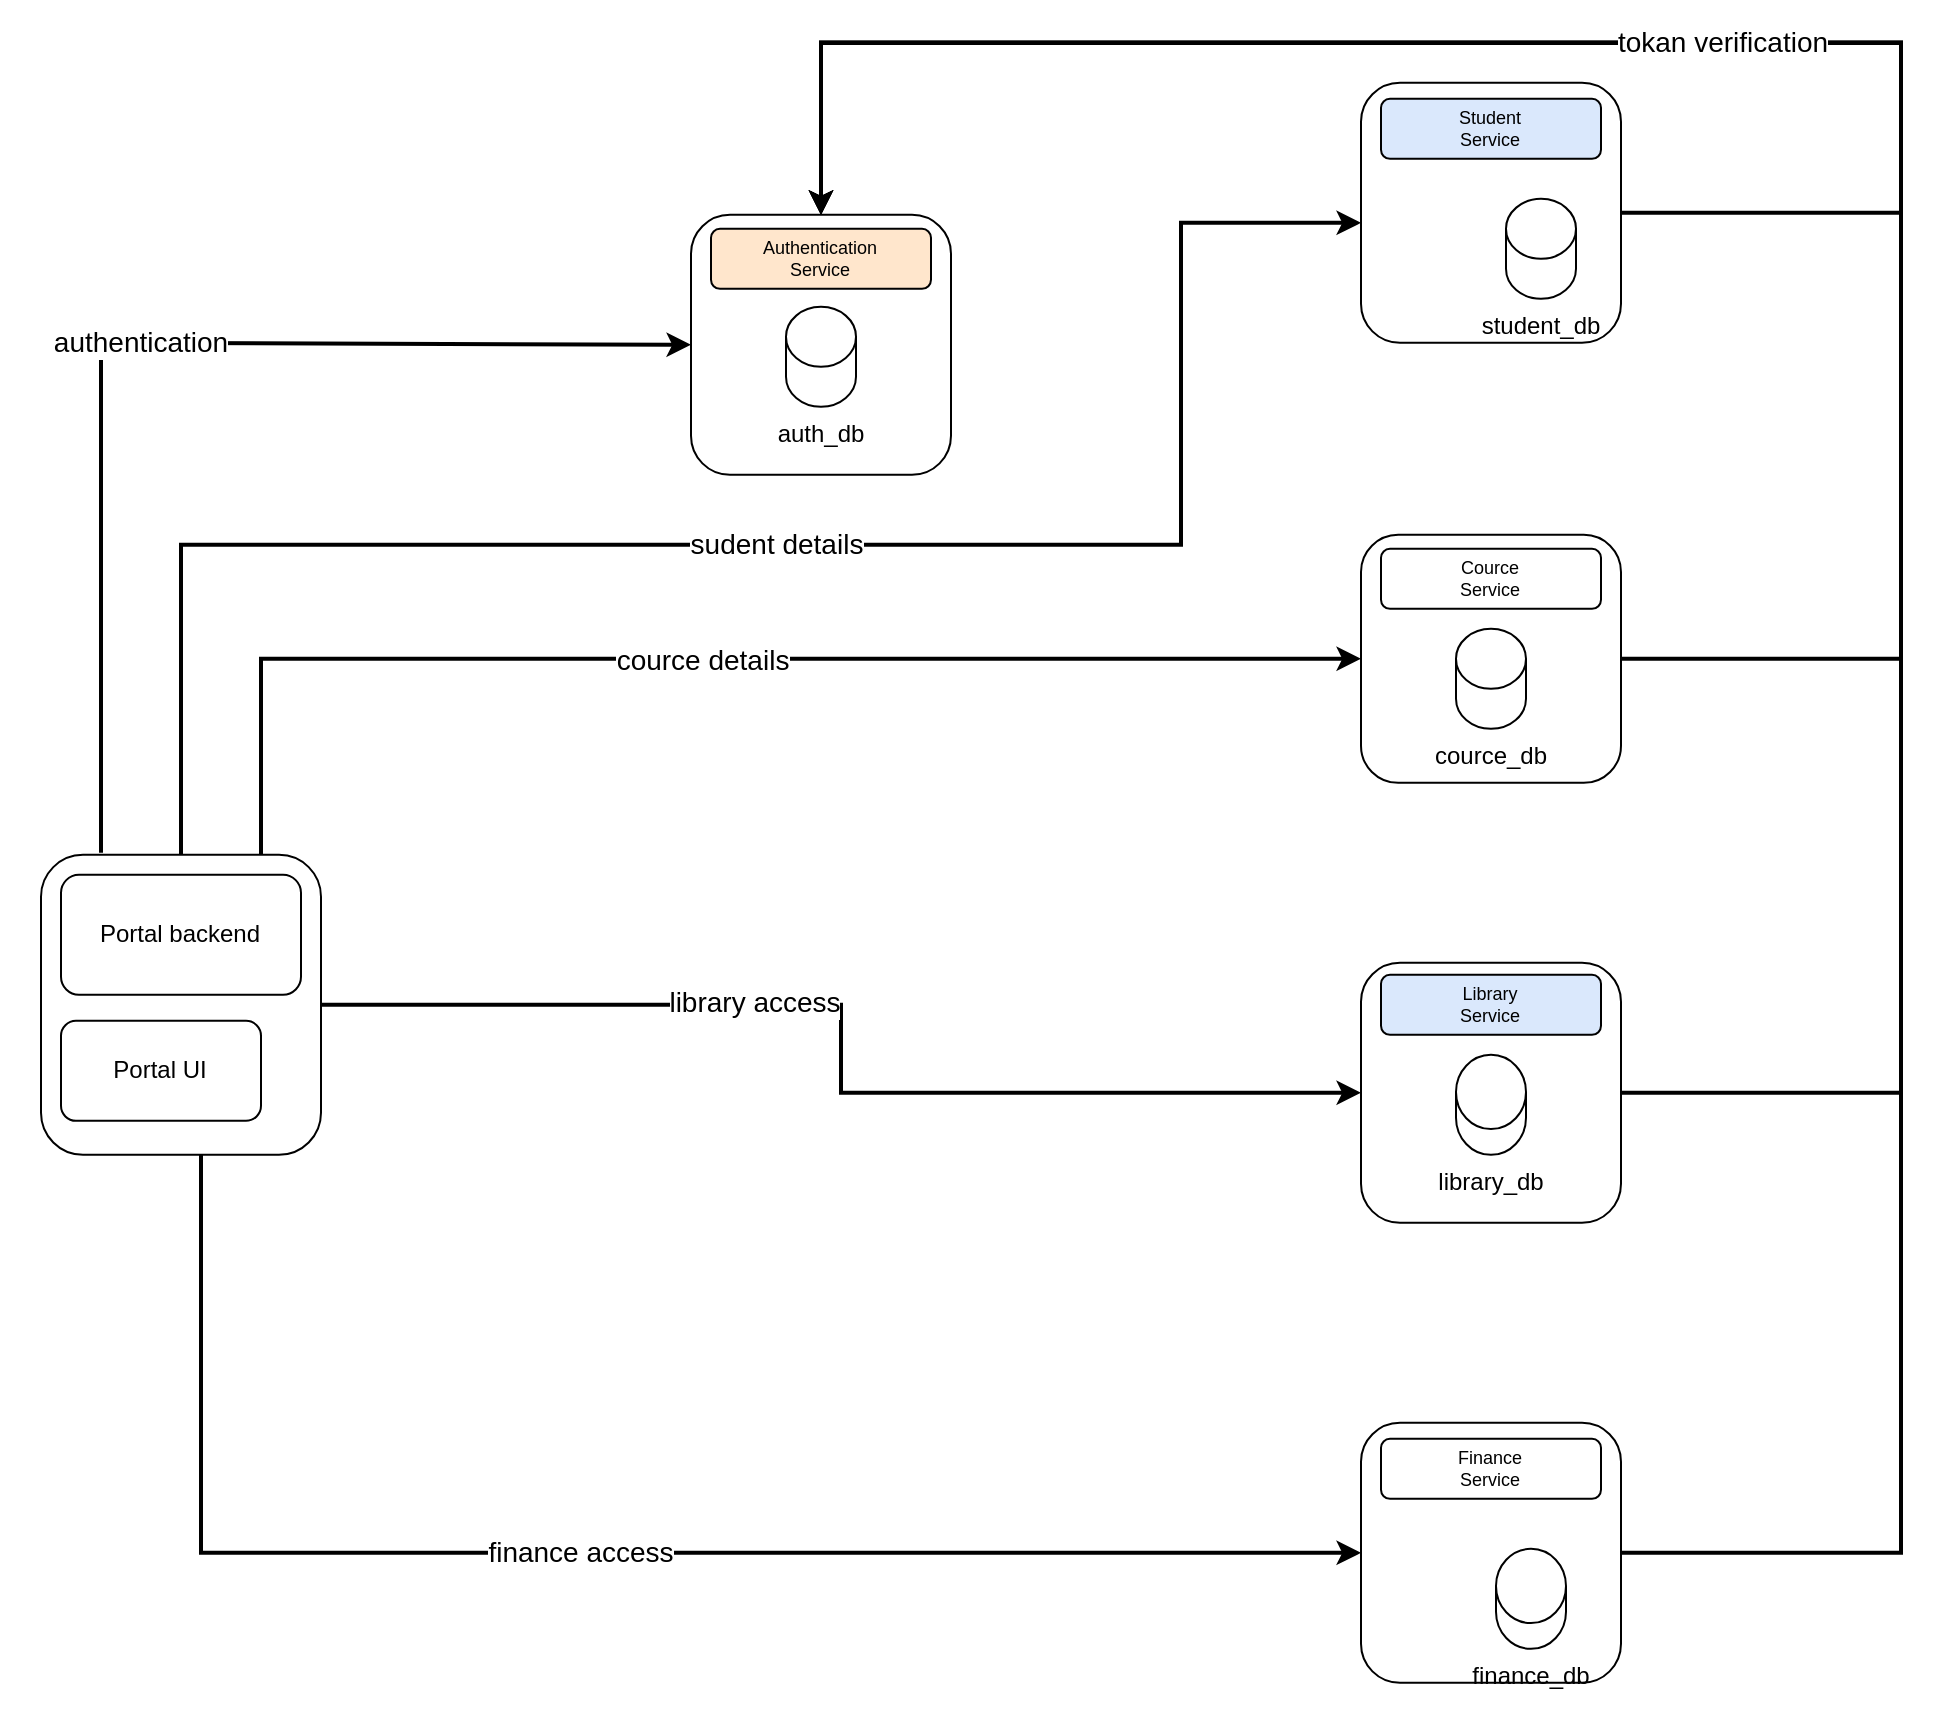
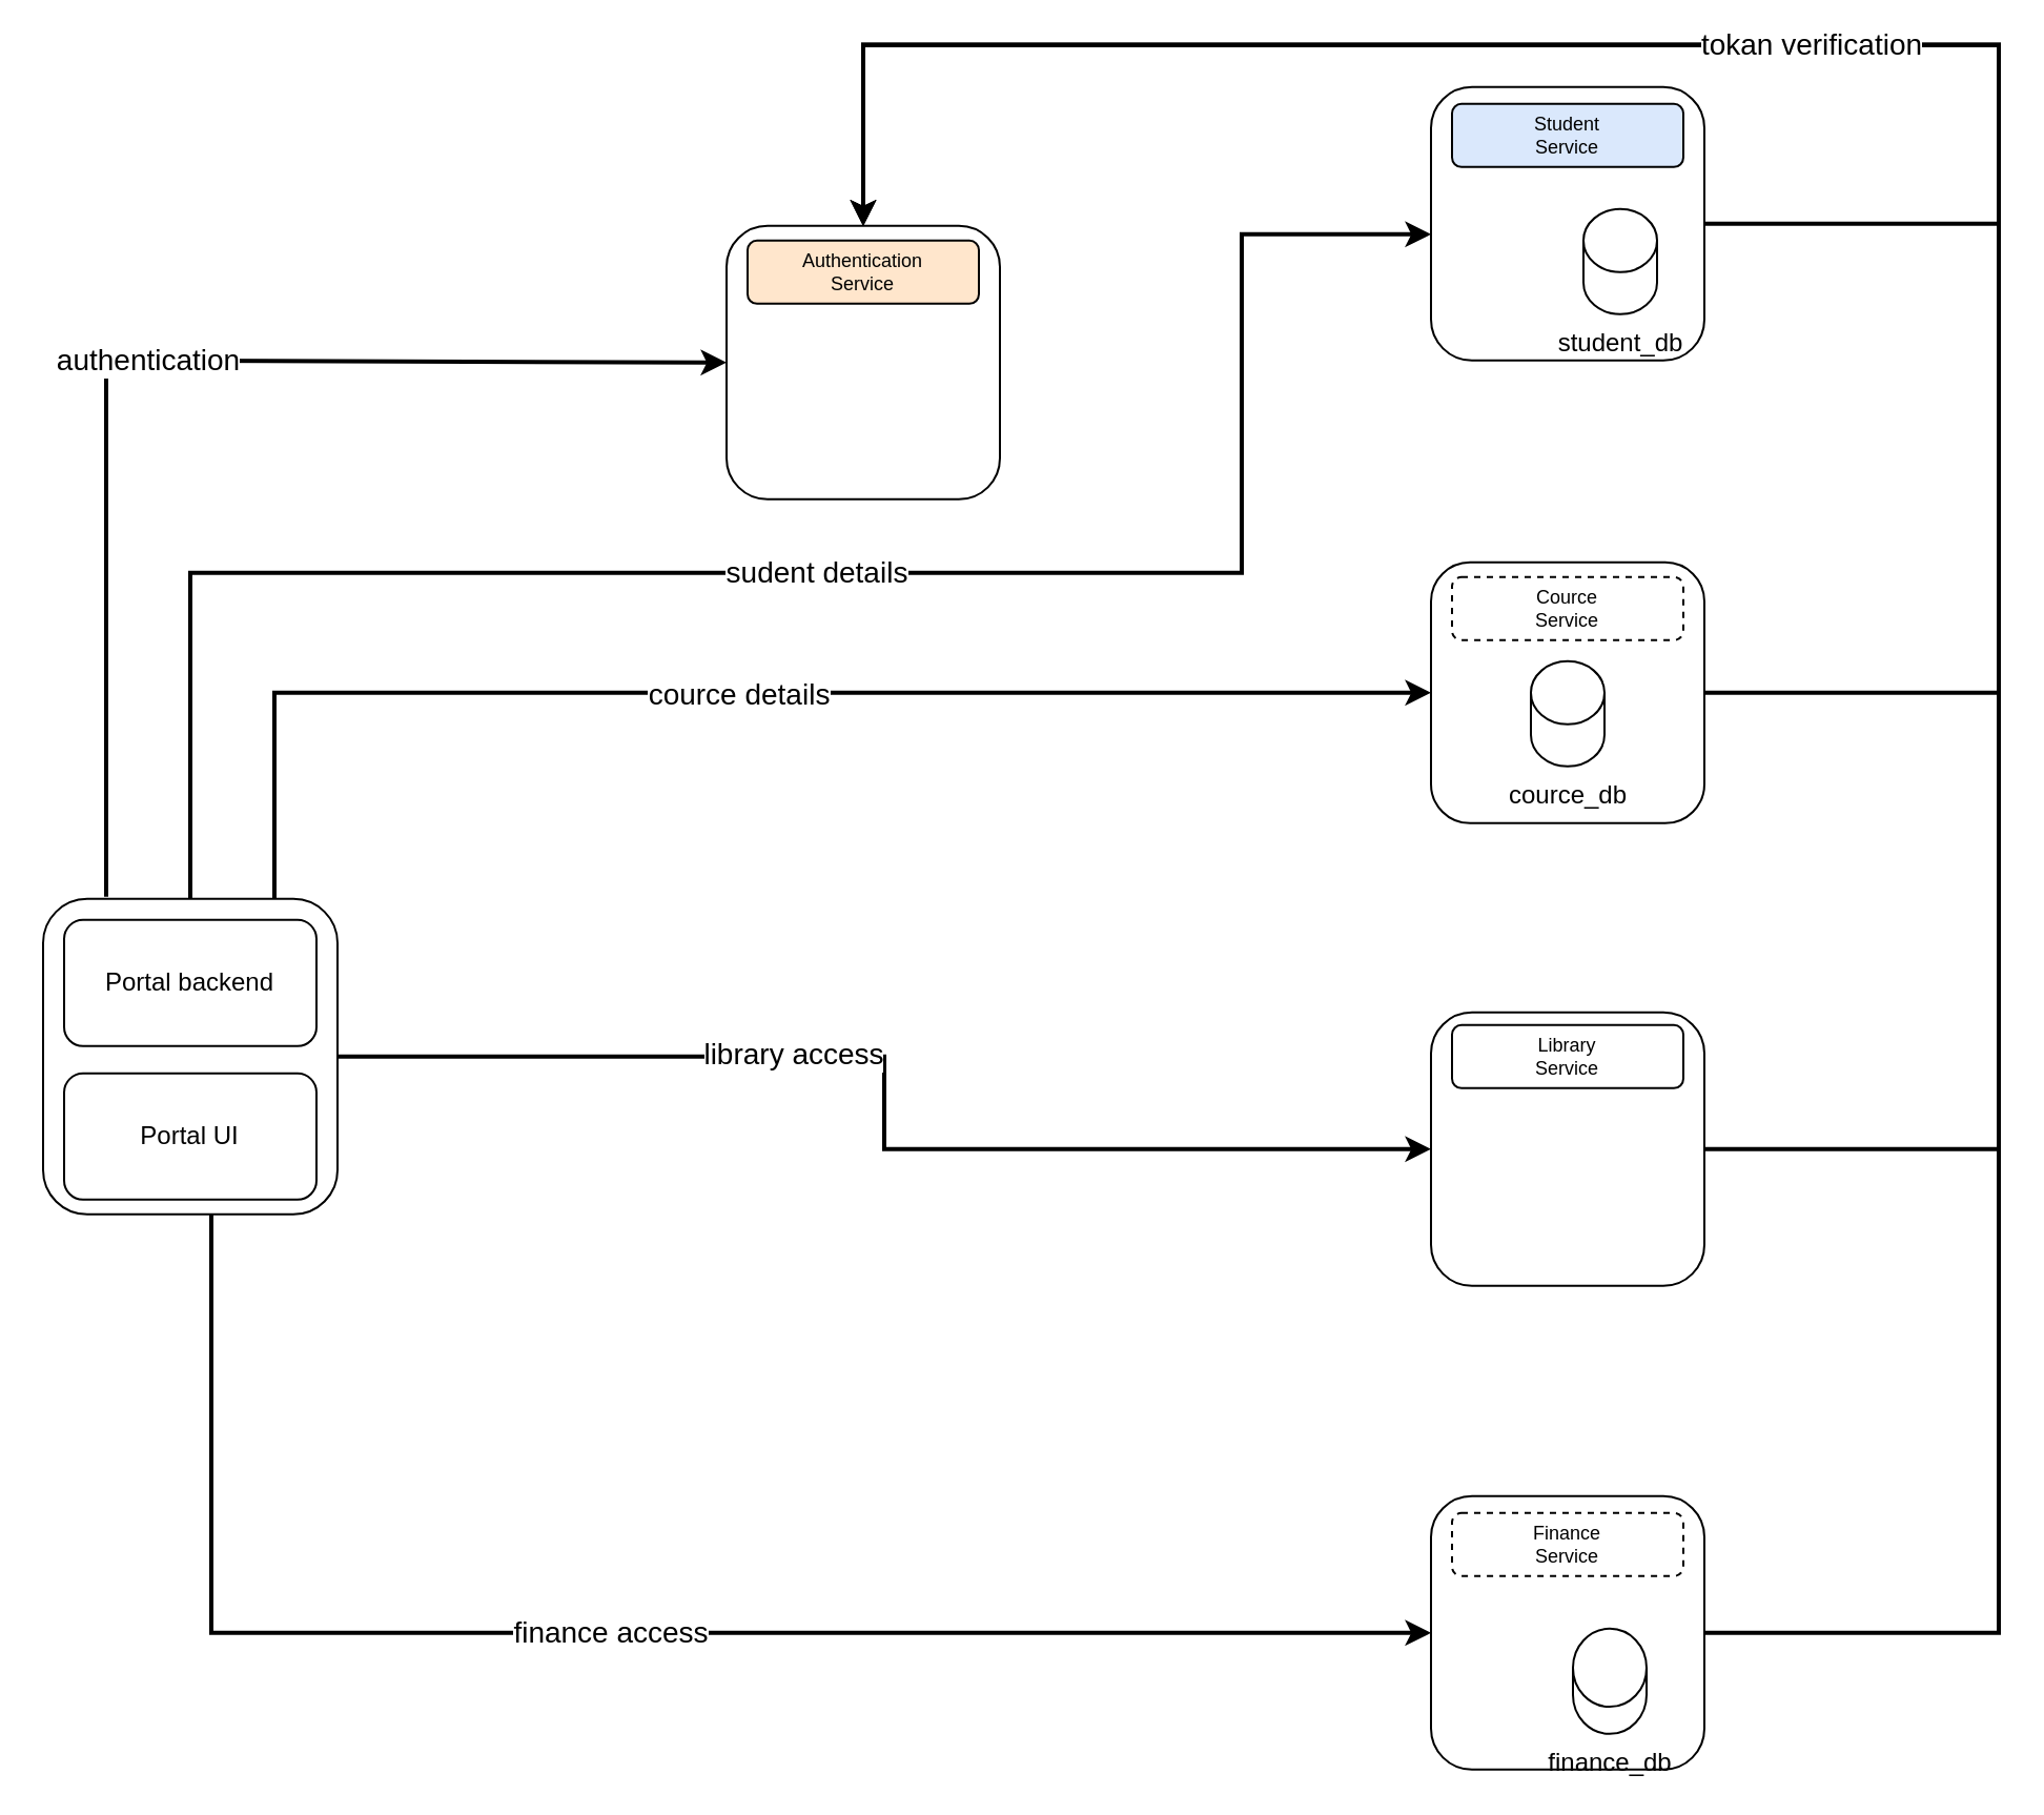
- <mxCell id="6" value="auth_db" style="shape=cylinder3;whiteSpace=wrap;html=1;boundedLbl=1;backgroundOutline=1;size=15;verticalAlign=top;labelPosition=center;verticalLabelPosition=bottom;align=center;" vertex="1" parent="1"><mxGeometry x="392.5" y="152.92" width="35" height="50" as="geometry" /></mxCell>
- <mxCell id="13" value="Cource&lt;br style=&quot;font-size: 9px;&quot;&gt;Service" style="rounded=1;whiteSpace=wrap;html=1;fontSize=9;" vertex="1" parent="1"><mxGeometry x="690" y="273.92" width="110" height="30" as="geometry" /></mxCell>
+ <mxCell id="13" value="Cource&lt;br style=&quot;font-size: 9px;&quot;&gt;Service" style="rounded=1;whiteSpace=wrap;html=1;fontSize=9;dashed=1;" vertex="1" parent="1"><mxGeometry x="690" y="273.92" width="110" height="30" as="geometry" /></mxCell>
- <mxCell id="16" value="Library&lt;br style=&quot;font-size: 9px;&quot;&gt;Service" style="rounded=1;whiteSpace=wrap;html=1;fontSize=9;fillColor=#dae8fc;" vertex="1" parent="1"><mxGeometry x="690" y="486.92" width="110" height="30" as="geometry" /></mxCell>
+ <mxCell id="16" value="Library&lt;br style=&quot;font-size: 9px;&quot;&gt;Service" style="rounded=1;whiteSpace=wrap;html=1;fontSize=9;" vertex="1" parent="1"><mxGeometry x="690" y="486.92" width="110" height="30" as="geometry" /></mxCell>
- <mxCell id="28" value="Portal UI" style="rounded=1;whiteSpace=wrap;html=1;" vertex="1" parent="1"><mxGeometry x="30" y="509.92" width="100" height="50" as="geometry" /></mxCell>
+ <mxCell id="28" value="Portal UI" style="rounded=1;whiteSpace=wrap;html=1;" vertex="1" parent="1"><mxGeometry x="30" y="509.92" width="120" height="60" as="geometry" /></mxCell>
- <mxCell id="17" value="library_db" style="shape=cylinder3;whiteSpace=wrap;html=1;boundedLbl=1;backgroundOutline=1;size=18.571;verticalAlign=top;labelPosition=center;verticalLabelPosition=bottom;align=center;" vertex="1" parent="1"><mxGeometry x="727.5" y="526.92" width="35" height="50" as="geometry" /></mxCell>
- <mxCell id="19" value="Finance&lt;br style=&quot;font-size: 9px;&quot;&gt;Service" style="rounded=1;whiteSpace=wrap;html=1;fontSize=9;" vertex="1" parent="1"><mxGeometry x="690" y="718.92" width="110" height="30" as="geometry" /></mxCell>
+ <mxCell id="19" value="Finance&lt;br style=&quot;font-size: 9px;&quot;&gt;Service" style="rounded=1;whiteSpace=wrap;html=1;fontSize=9;dashed=1;" vertex="1" parent="1"><mxGeometry x="690" y="718.92" width="110" height="30" as="geometry" /></mxCell>
